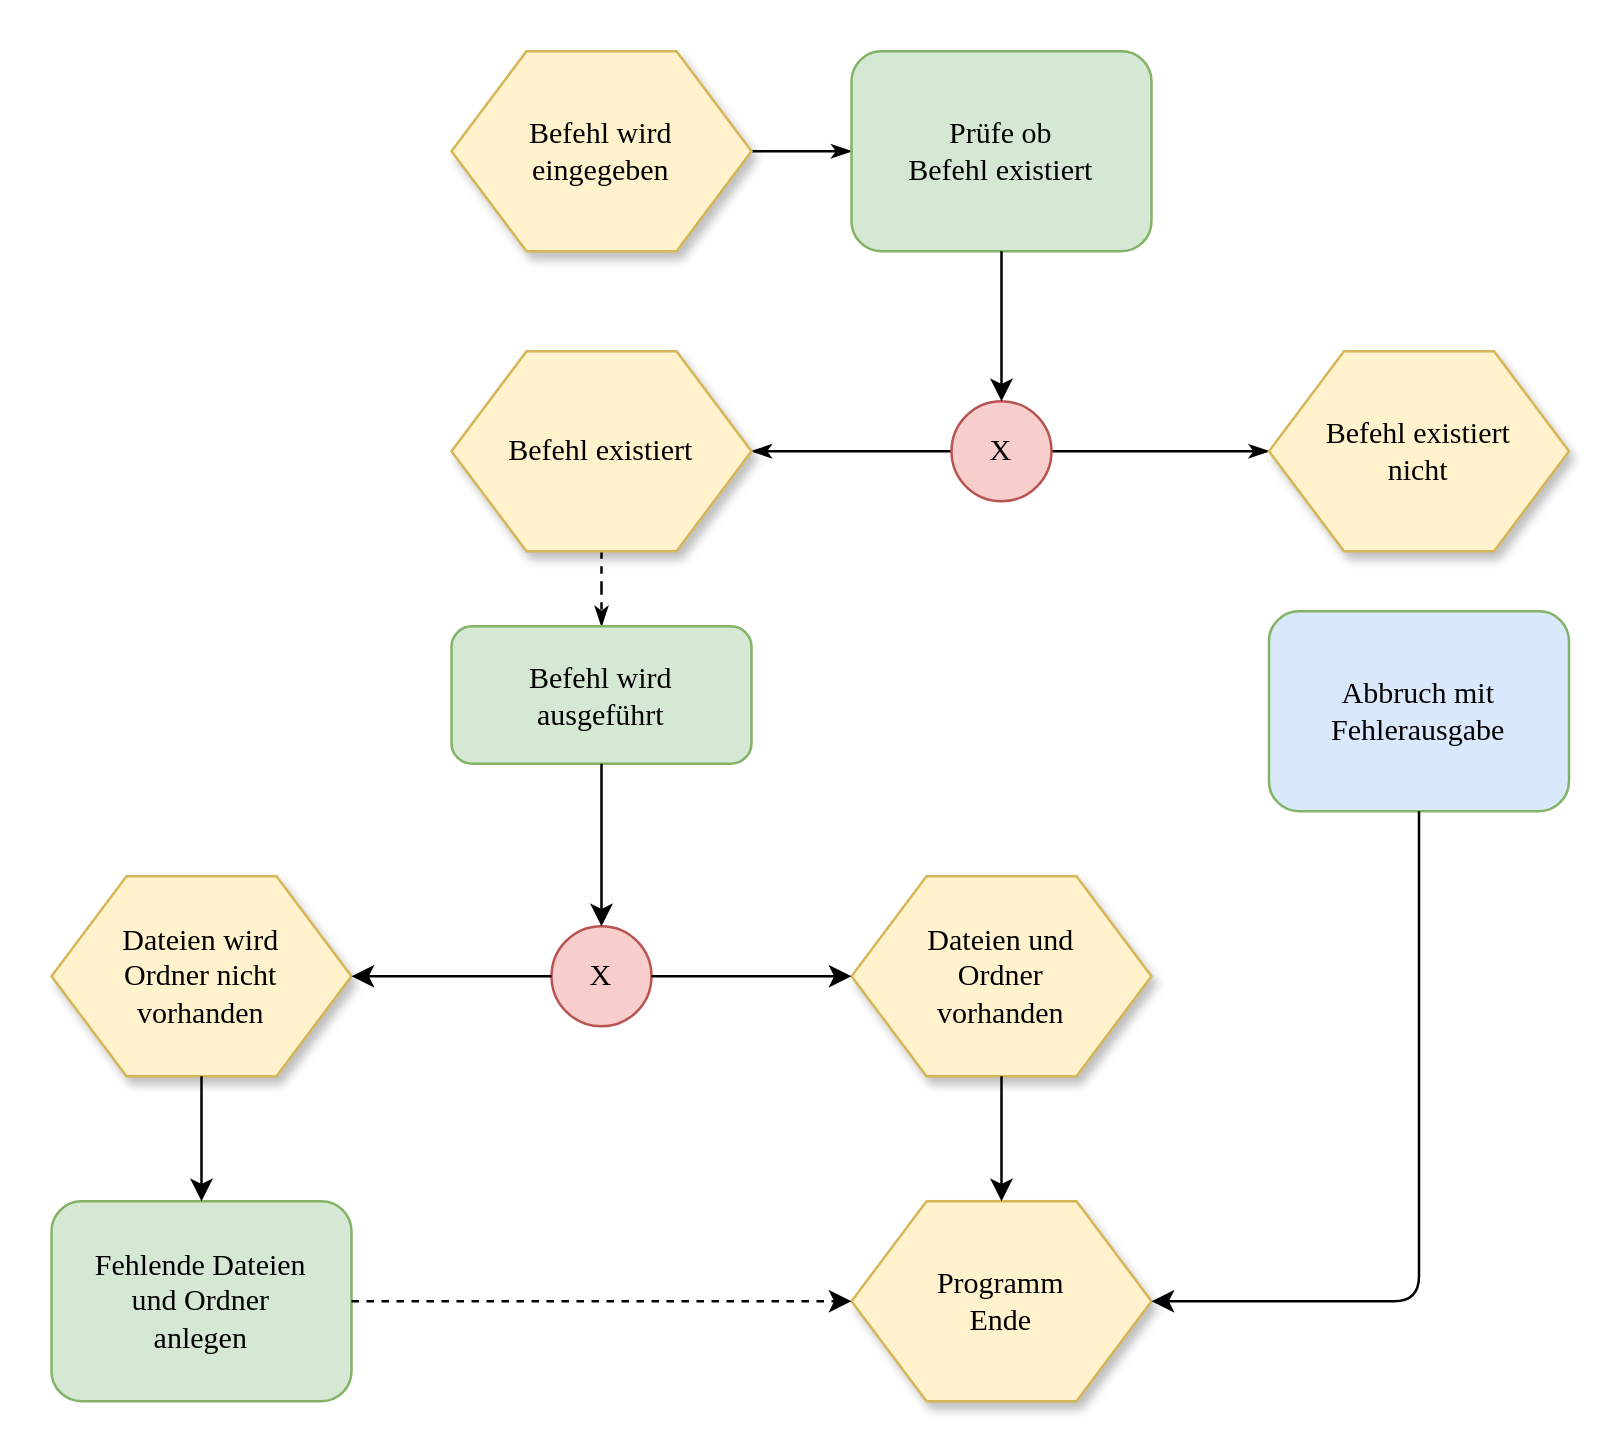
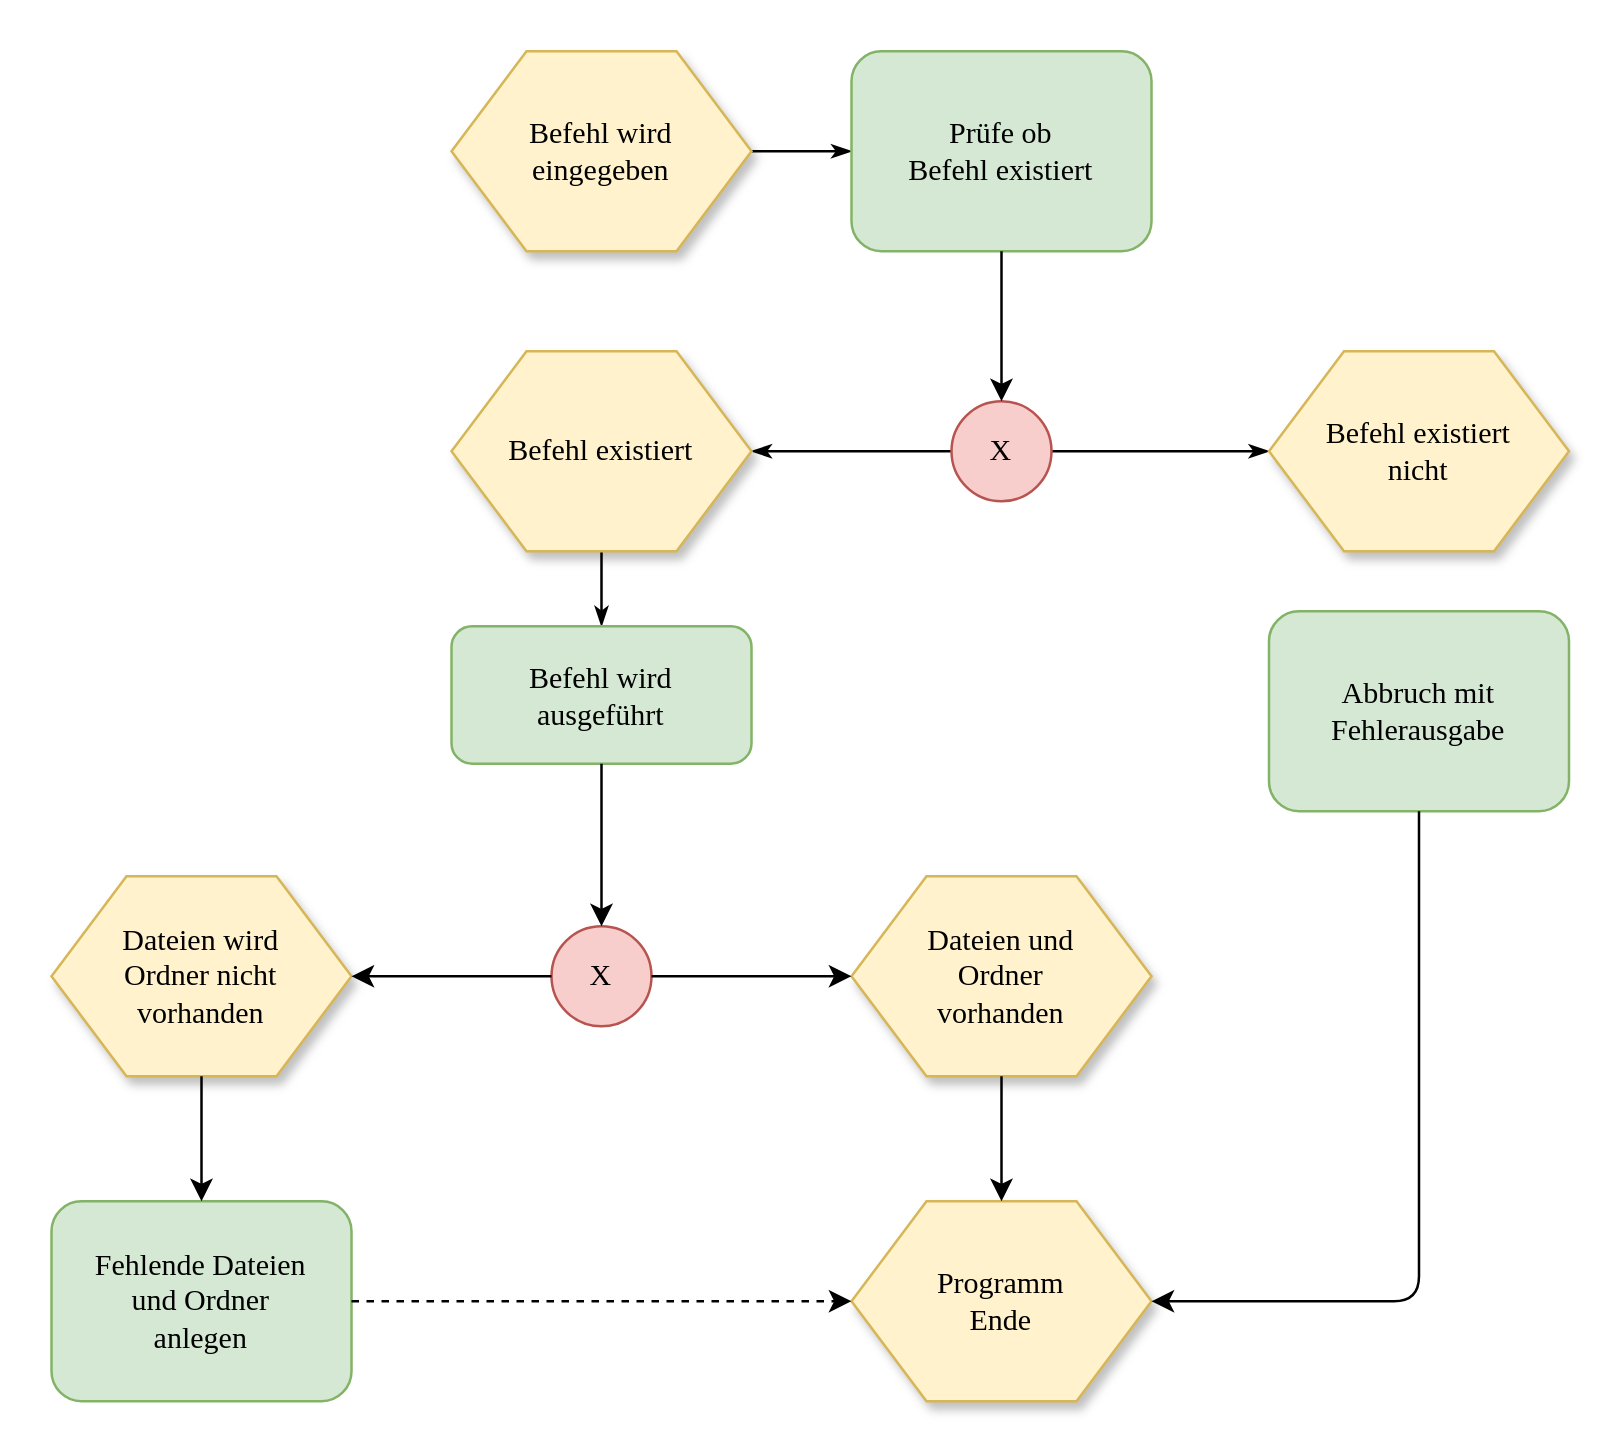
- <mxCell id="8" style="edgeStyle=orthogonalEdgeStyle;rounded=1;html=1;labelBackgroundColor=none;startArrow=none;startFill=0;startSize=5;endArrow=classicThin;endFill=1;endSize=5;jettySize=auto;orthogonalLoop=1;strokeWidth=1;fontFamily=Verdana;fontSize=8;dashed=1;" parent="1" source="9" target="11" edge="1"><mxGeometry relative="1" as="geometry" /></mxCell>
+ <mxCell id="8" style="edgeStyle=orthogonalEdgeStyle;rounded=1;html=1;labelBackgroundColor=none;startArrow=none;startFill=0;startSize=5;endArrow=classicThin;endFill=1;endSize=5;jettySize=auto;orthogonalLoop=1;strokeWidth=1;fontFamily=Verdana;fontSize=8" parent="1" source="9" target="11" edge="1"><mxGeometry relative="1" as="geometry" /></mxCell>
- <mxCell id="12" value="Abbruch mit&lt;br&gt;Fehlerausgabe" style="rounded=1;whiteSpace=wrap;html=1;shadow=0;labelBackgroundColor=none;strokeWidth=1;fontFamily=Verdana;fontSize=12;align=center;fillColor=#dae8fc;strokeColor=#82b366;" parent="1" vertex="1"><mxGeometry x="507" y="244" width="120" height="80" as="geometry" /></mxCell>
+ <mxCell id="12" value="Abbruch mit&lt;br&gt;Fehlerausgabe" style="rounded=1;whiteSpace=wrap;html=1;shadow=0;labelBackgroundColor=none;strokeWidth=1;fontFamily=Verdana;fontSize=12;align=center;fillColor=#d5e8d4;strokeColor=#82b366;" parent="1" vertex="1"><mxGeometry x="507" y="244" width="120" height="80" as="geometry" /></mxCell>
